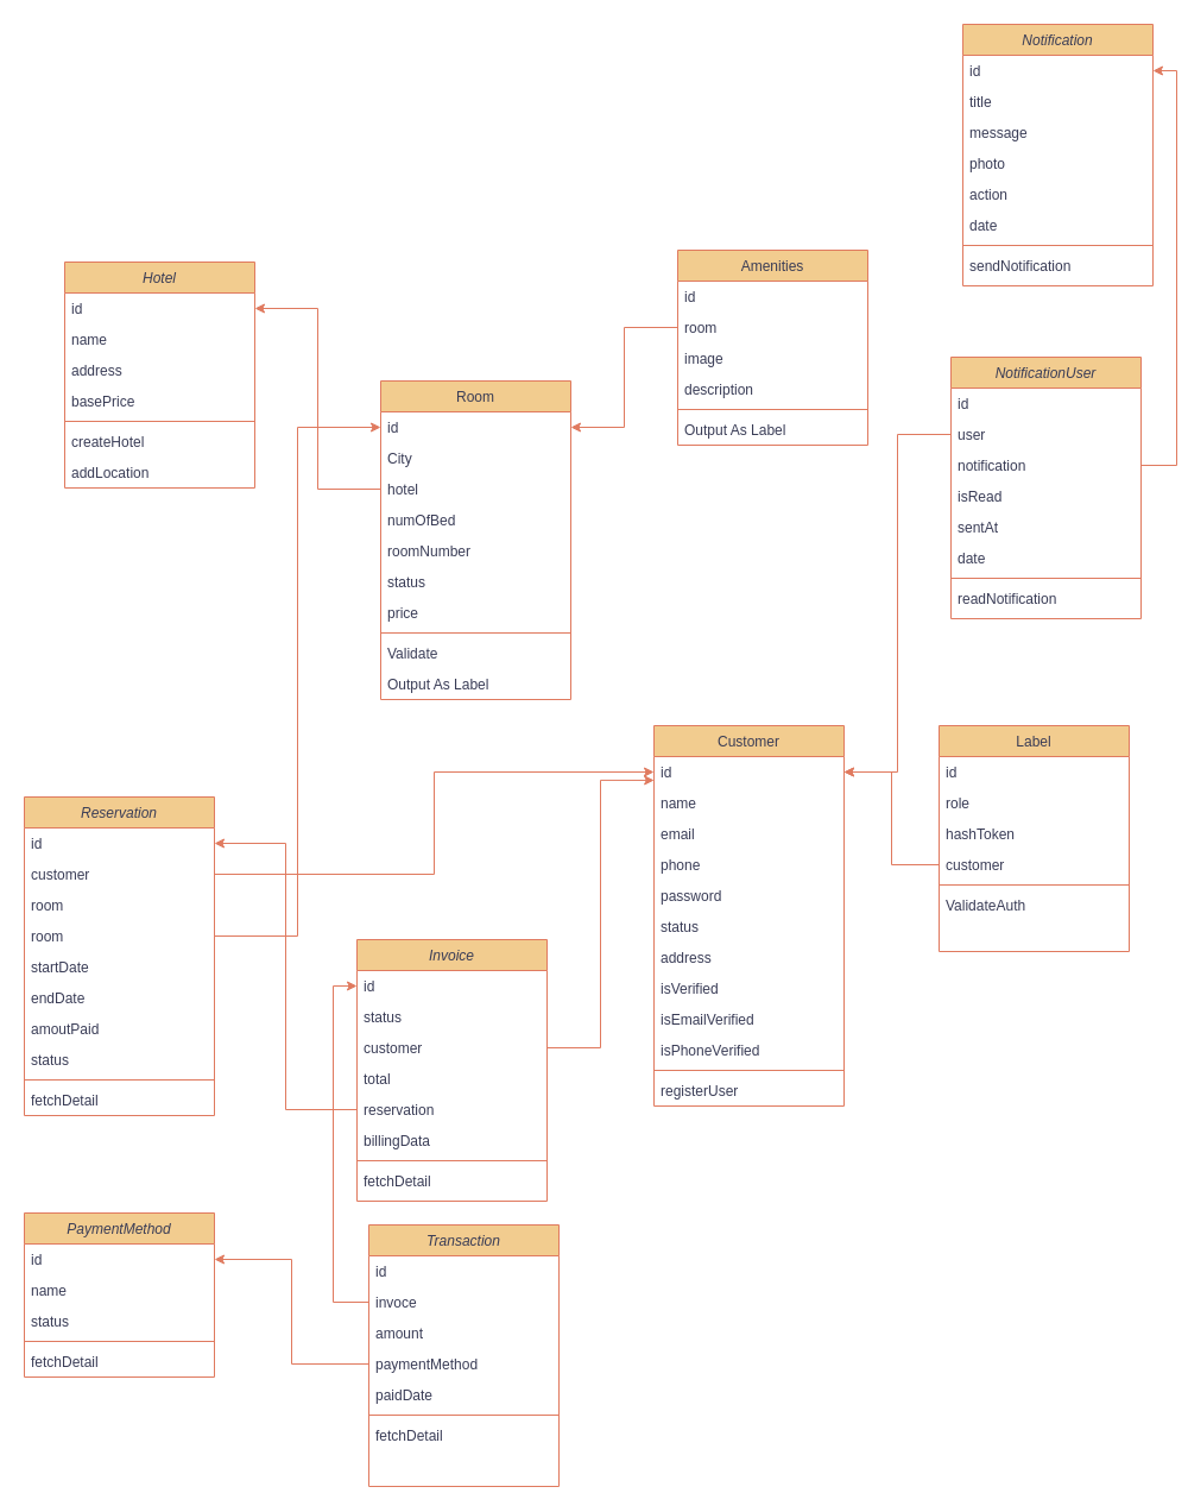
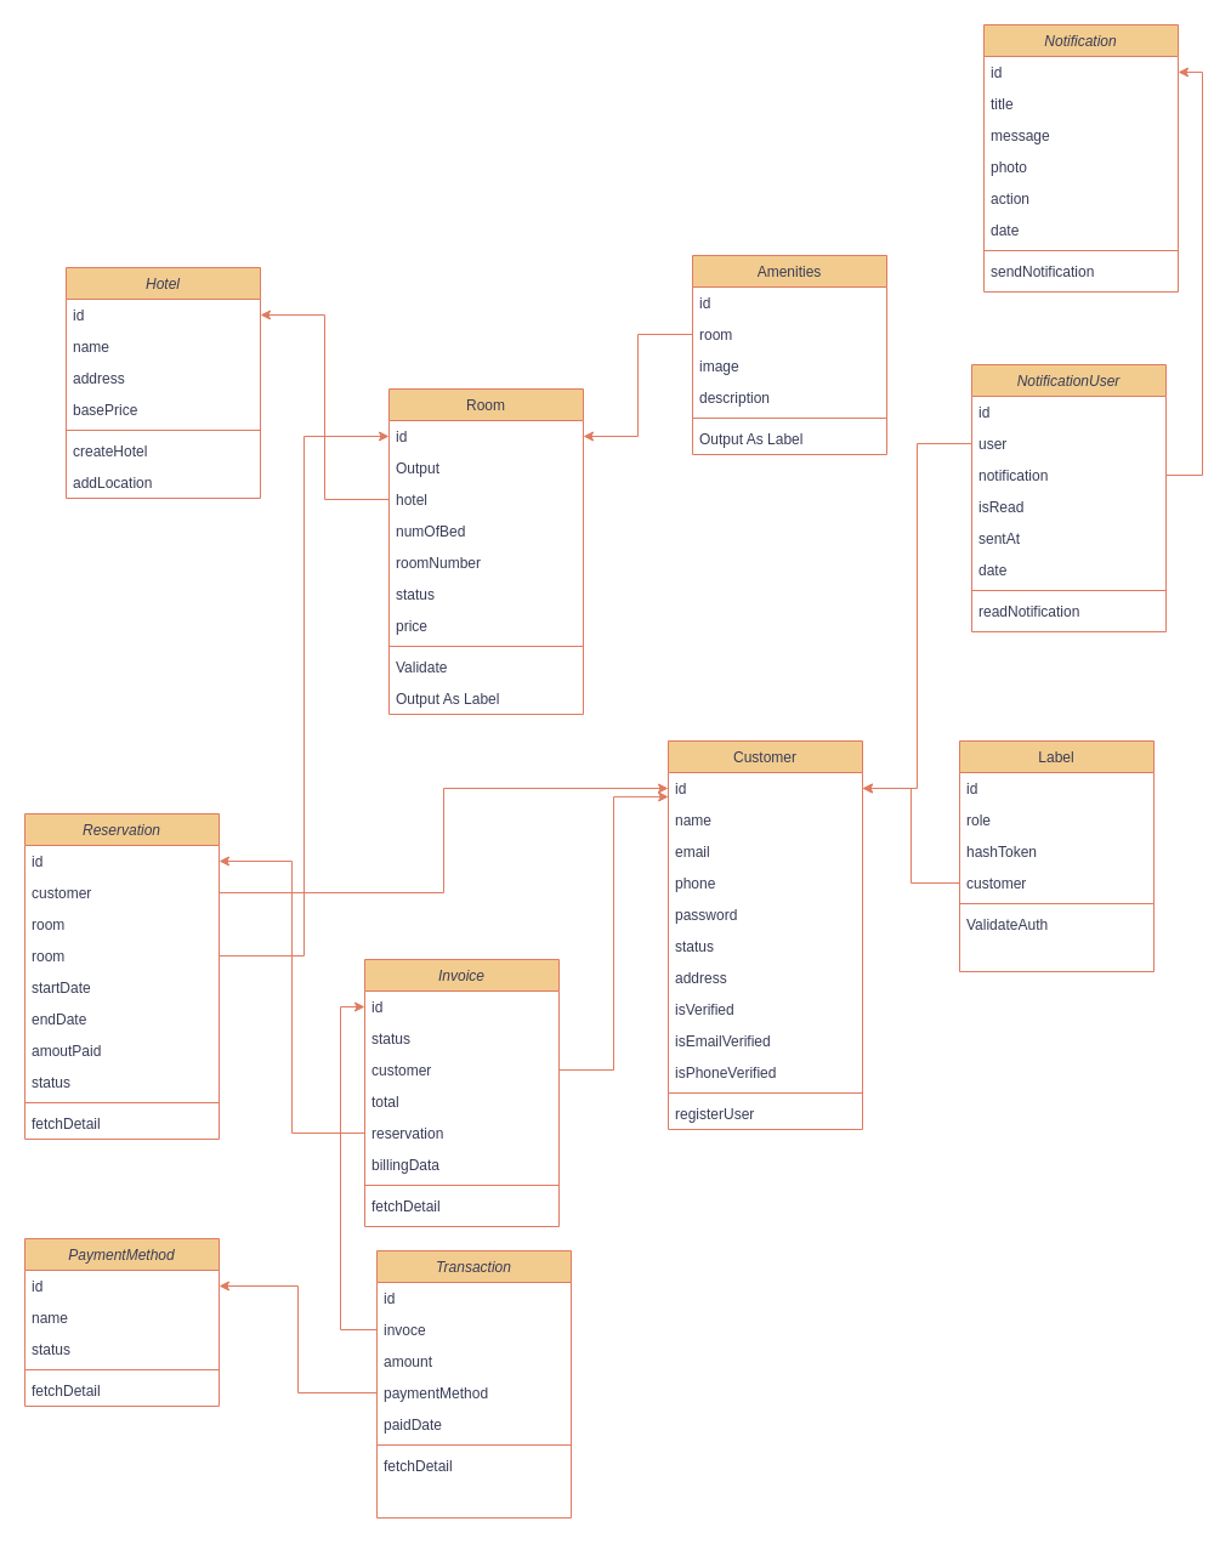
- <mxCell id="12" value="City" style="text;align=left;verticalAlign=top;spacingLeft=4;spacingRight=4;overflow=hidden;rotatable=0;points=[[0,0.5],[1,0.5]];portConstraint=eastwest;rounded=0;shadow=0;html=0;labelBackgroundColor=none;fontColor=#393C56;" parent="10" vertex="1"><mxGeometry y="52" width="160" height="26" as="geometry" /></mxCell>
+ <mxCell id="12" value="Output" style="text;align=left;verticalAlign=top;spacingLeft=4;spacingRight=4;overflow=hidden;rotatable=0;points=[[0,0.5],[1,0.5]];portConstraint=eastwest;rounded=0;shadow=0;html=0;labelBackgroundColor=none;fontColor=#393C56;" parent="10" vertex="1"><mxGeometry y="52" width="160" height="26" as="geometry" /></mxCell>
